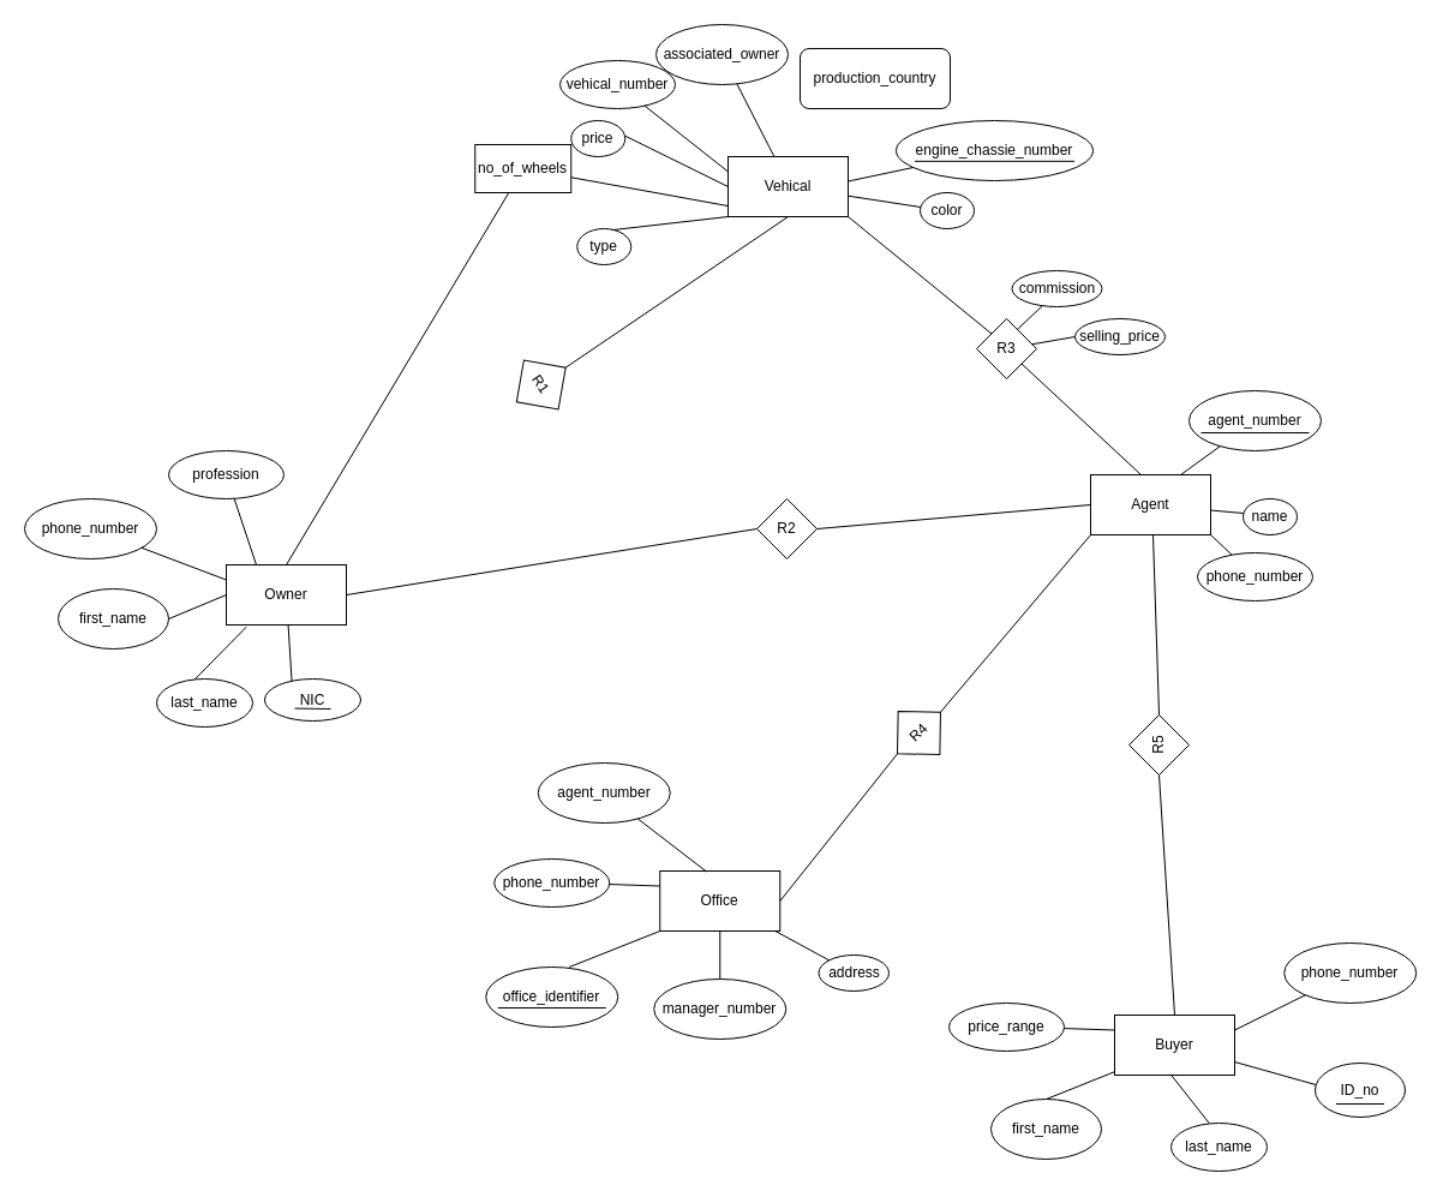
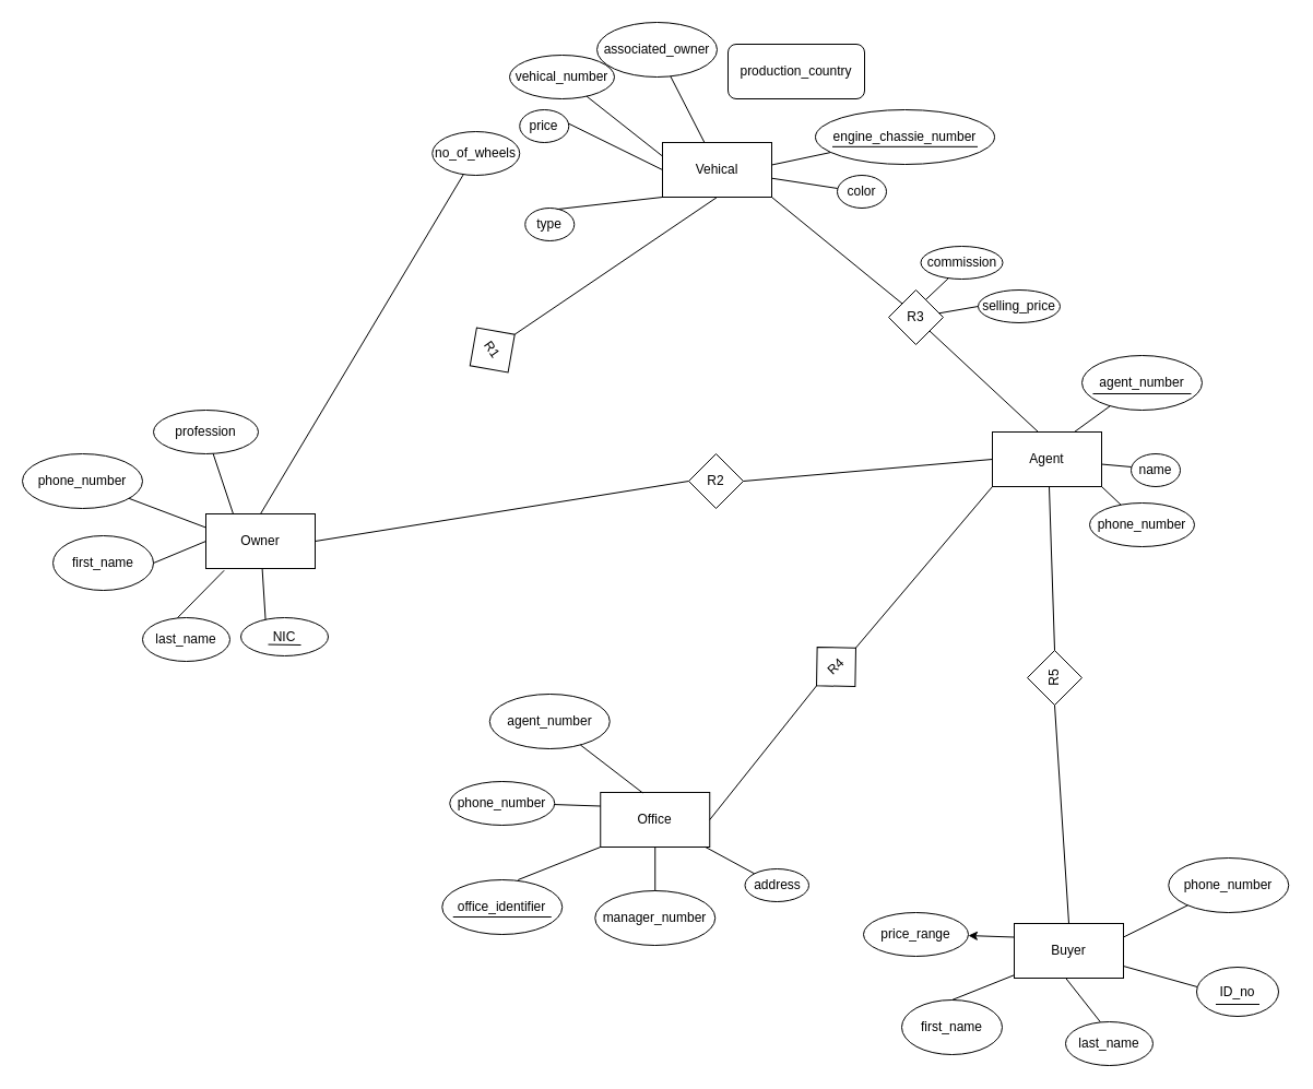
- <mxCell id="5" value="no_of_wheels" style="whiteSpace=wrap;html=1;rounded=0;" vertex="1" parent="1"><mxGeometry x="395.25" y="120" width="80" height="40" as="geometry" /></mxCell>
+ <mxCell id="5" value="no_of_wheels" style="ellipse;whiteSpace=wrap;html=1;" vertex="1" parent="1"><mxGeometry x="395.25" y="120" width="80" height="40" as="geometry" /></mxCell>
- <mxCell id="16" value="" style="endArrow=none;html=1;entryX=-0.002;entryY=0.82;entryDx=0;entryDy=0;entryPerimeter=0;" edge="1" parent="1" source="5" target="2"><mxGeometry width="50" height="50" relative="1" as="geometry"><mxPoint x="646" y="170" as="sourcePoint" /><mxPoint x="696" y="120" as="targetPoint" /></mxGeometry></mxCell>
- <mxCell id="53" value="" style="endArrow=none;html=1;exitX=0;exitY=0.25;exitDx=0;exitDy=0;" edge="1" parent="1" source="47" target="50"><mxGeometry width="50" height="50" relative="1" as="geometry"><mxPoint x="908" y="805" as="sourcePoint" /><mxPoint x="958" y="755" as="targetPoint" /></mxGeometry></mxCell>
+ <mxCell id="53" value="" style="endArrow=classic;html=1;exitX=0;exitY=0.25;exitDx=0;exitDy=0;" edge="1" parent="1" source="47" target="50"><mxGeometry width="50" height="50" relative="1" as="geometry"><mxPoint x="908" y="805" as="sourcePoint" /><mxPoint x="958" y="755" as="targetPoint" /></mxGeometry></mxCell>
